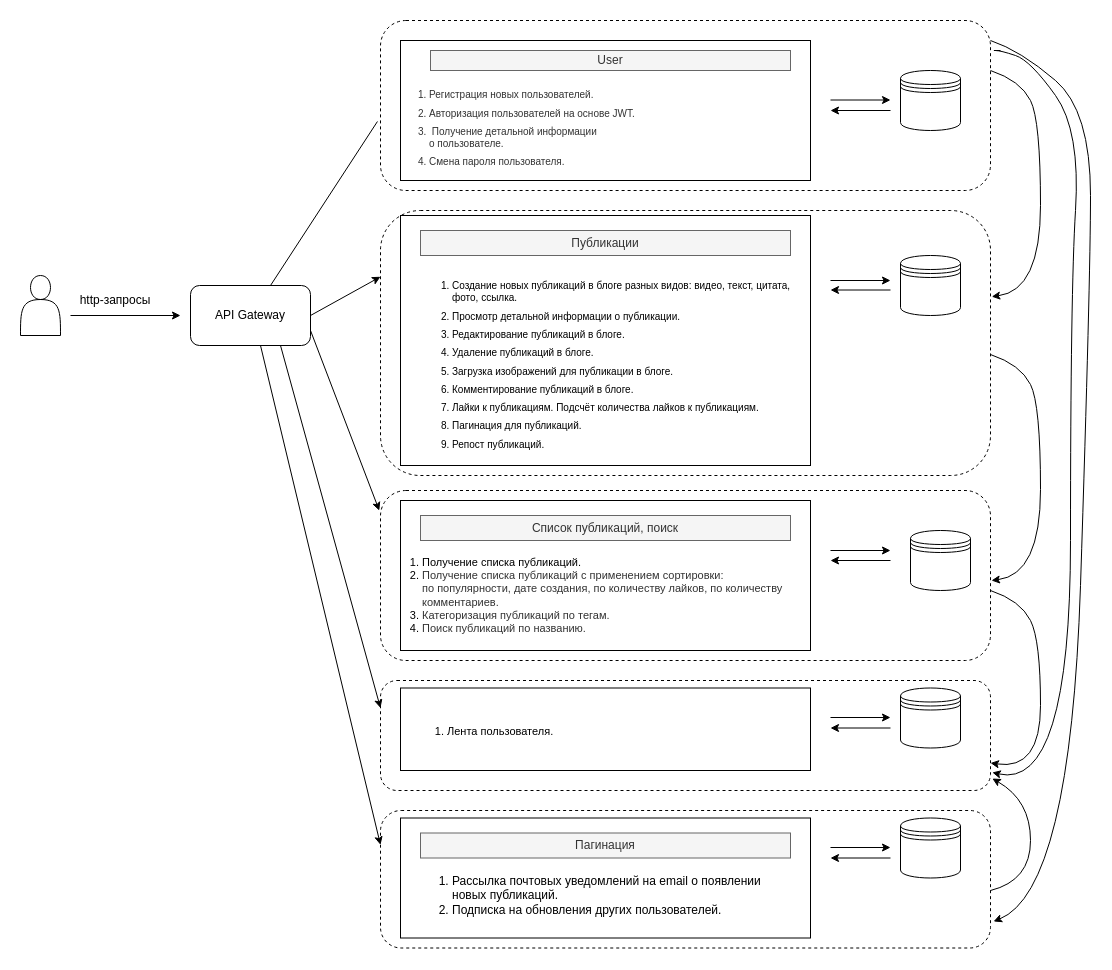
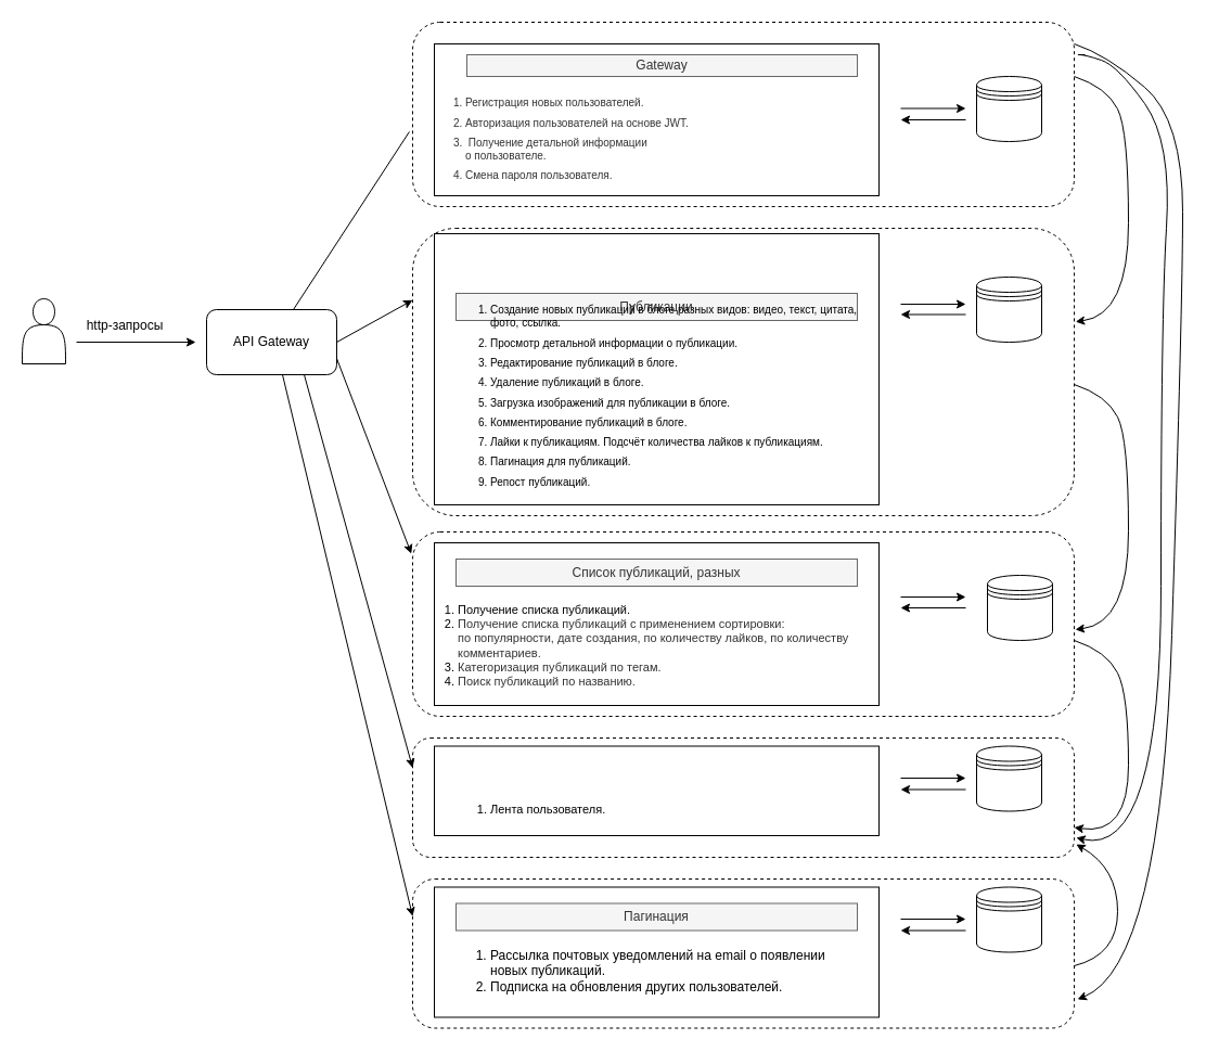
- <mxCell id="21" value="User" style="text;align=center;html=1;verticalAlign=middle;whiteSpace=wrap;rounded=0;labelBorderColor=none;fillColor=#f5f5f5;fontColor=#333333;strokeColor=#666666;" vertex="1" parent="1"><mxGeometry x="430" y="50" width="360" height="20" as="geometry" /></mxCell>
+ <mxCell id="21" value="Gateway" style="text;align=center;html=1;verticalAlign=middle;whiteSpace=wrap;rounded=0;labelBorderColor=none;fillColor=#f5f5f5;fontColor=#333333;strokeColor=#666666;" vertex="1" parent="1"><mxGeometry x="430" y="50" width="360" height="20" as="geometry" /></mxCell>
- <mxCell id="22" value="Публикации" style="text;align=center;html=1;verticalAlign=middle;whiteSpace=wrap;rounded=0;labelBorderColor=none;fillColor=#f5f5f5;fontColor=#333333;strokeColor=#666666;" vertex="1" parent="1"><mxGeometry x="420" y="230" width="370" height="25" as="geometry" /></mxCell>
+ <mxCell id="22" value="Публикации" style="text;align=center;html=1;verticalAlign=middle;whiteSpace=wrap;rounded=0;labelBorderColor=none;fillColor=#f5f5f5;fontColor=#333333;strokeColor=#666666;" vertex="1" parent="1"><mxGeometry x="420" y="270" width="370" height="25" as="geometry" /></mxCell>
- <mxCell id="23" value="Список публикаций, поиск" style="text;align=center;html=1;verticalAlign=middle;whiteSpace=wrap;rounded=0;labelBorderColor=none;fillColor=#f5f5f5;fontColor=#333333;strokeColor=#666666;" vertex="1" parent="1"><mxGeometry x="420" y="515" width="370" height="25" as="geometry" /></mxCell>
+ <mxCell id="23" value="Список публикаций, разных" style="text;align=center;html=1;verticalAlign=middle;whiteSpace=wrap;rounded=0;labelBorderColor=none;fillColor=#f5f5f5;fontColor=#333333;strokeColor=#666666;" vertex="1" parent="1"><mxGeometry x="420" y="515" width="370" height="25" as="geometry" /></mxCell>
- <mxCell id="31" value="&lt;ol&gt;&lt;li style=&quot;border-color: var(--border-color); font-size: 11px;&quot;&gt;Лента пользователя.&lt;/li&gt;&lt;/ol&gt;" style="text;strokeColor=none;align=left;fillColor=none;html=1;verticalAlign=middle;whiteSpace=wrap;rounded=0;" vertex="1" parent="1"><mxGeometry x="405" y="717.5" width="380" height="27.5" as="geometry" /></mxCell>
+ <mxCell id="31" value="&lt;ol&gt;&lt;li style=&quot;border-color: var(--border-color); font-size: 11px;&quot;&gt;Лента пользователя.&lt;/li&gt;&lt;/ol&gt;" style="text;strokeColor=none;align=left;fillColor=none;html=1;verticalAlign=middle;whiteSpace=wrap;rounded=0;" vertex="1" parent="1"><mxGeometry x="410" y="732.5" width="380" height="27.5" as="geometry" /></mxCell>
